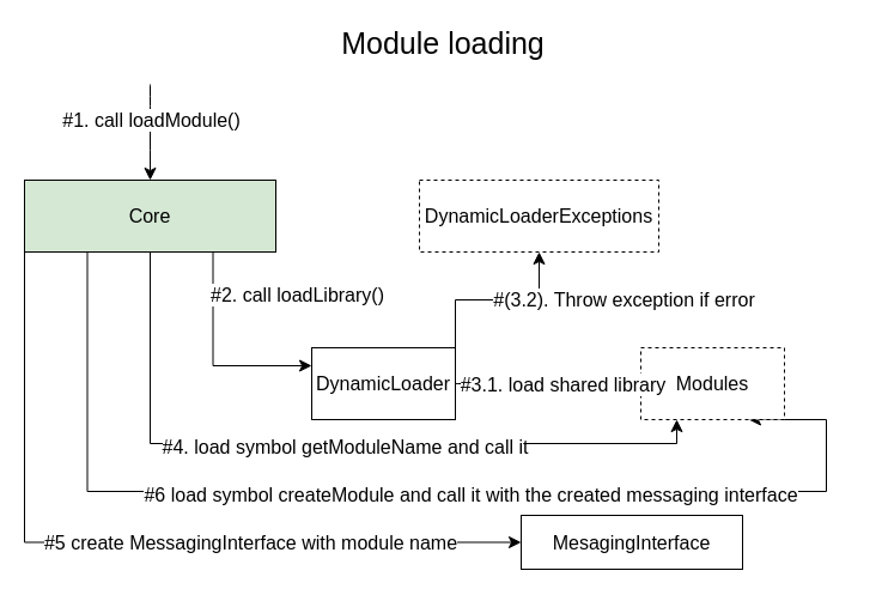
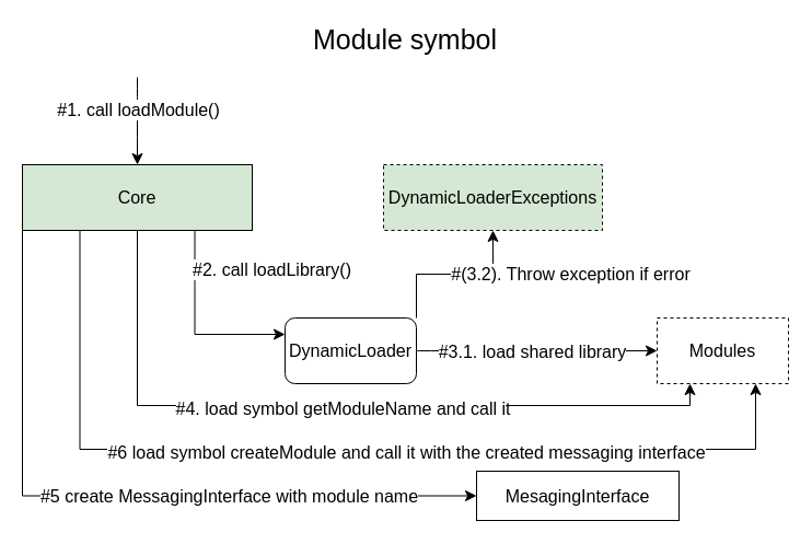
- <mxCell id="15" value="&lt;font style=&quot;font-size: 25px;&quot;&gt;Module loading&lt;/font&gt;" style="text;html=1;strokeColor=none;fillColor=none;align=center;verticalAlign=middle;whiteSpace=wrap;rounded=0;fontSize=16;" vertex="1" parent="1"><mxGeometry x="235" y="20" width="270" height="30" as="geometry" /></mxCell>
+ <mxCell id="15" value="&lt;font style=&quot;font-size: 25px;&quot;&gt;Module symbol&lt;/font&gt;" style="text;html=1;strokeColor=none;fillColor=none;align=center;verticalAlign=middle;whiteSpace=wrap;rounded=0;fontSize=16;" vertex="1" parent="1"><mxGeometry x="235" y="20" width="270" height="30" as="geometry" /></mxCell>
- <mxCell id="12" value="DynamicLoaderExceptions" style="rounded=0;whiteSpace=wrap;html=1;fontSize=16;dashed=1;" vertex="1" parent="1"><mxGeometry x="350" y="150" width="200" height="60" as="geometry" /></mxCell>
+ <mxCell id="12" value="DynamicLoaderExceptions" style="rounded=0;whiteSpace=wrap;html=1;fontSize=16;dashed=1;fillColor=#d5e8d4;" vertex="1" parent="1"><mxGeometry x="350" y="150" width="200" height="60" as="geometry" /></mxCell>
- <mxCell id="11" value="DynamicLoader" style="rounded=0;whiteSpace=wrap;html=1;fontSize=16;" vertex="1" parent="1"><mxGeometry x="260" y="290" width="120" height="60" as="geometry" /></mxCell>
+ <mxCell id="11" value="DynamicLoader" style="whiteSpace=wrap;html=1;fontSize=16;rounded=1;" vertex="1" parent="1"><mxGeometry x="260" y="290" width="120" height="60" as="geometry" /></mxCell>
- <mxCell id="14" value="Modules" style="rounded=0;whiteSpace=wrap;html=1;fontSize=16;dashed=1;" vertex="1" parent="1"><mxGeometry x="535" y="290" width="120" height="60" as="geometry" /></mxCell>
+ <mxCell id="14" value="Modules" style="rounded=0;whiteSpace=wrap;html=1;fontSize=16;dashed=1;" vertex="1" parent="1"><mxGeometry x="600" y="290" width="120" height="60" as="geometry" /></mxCell>
